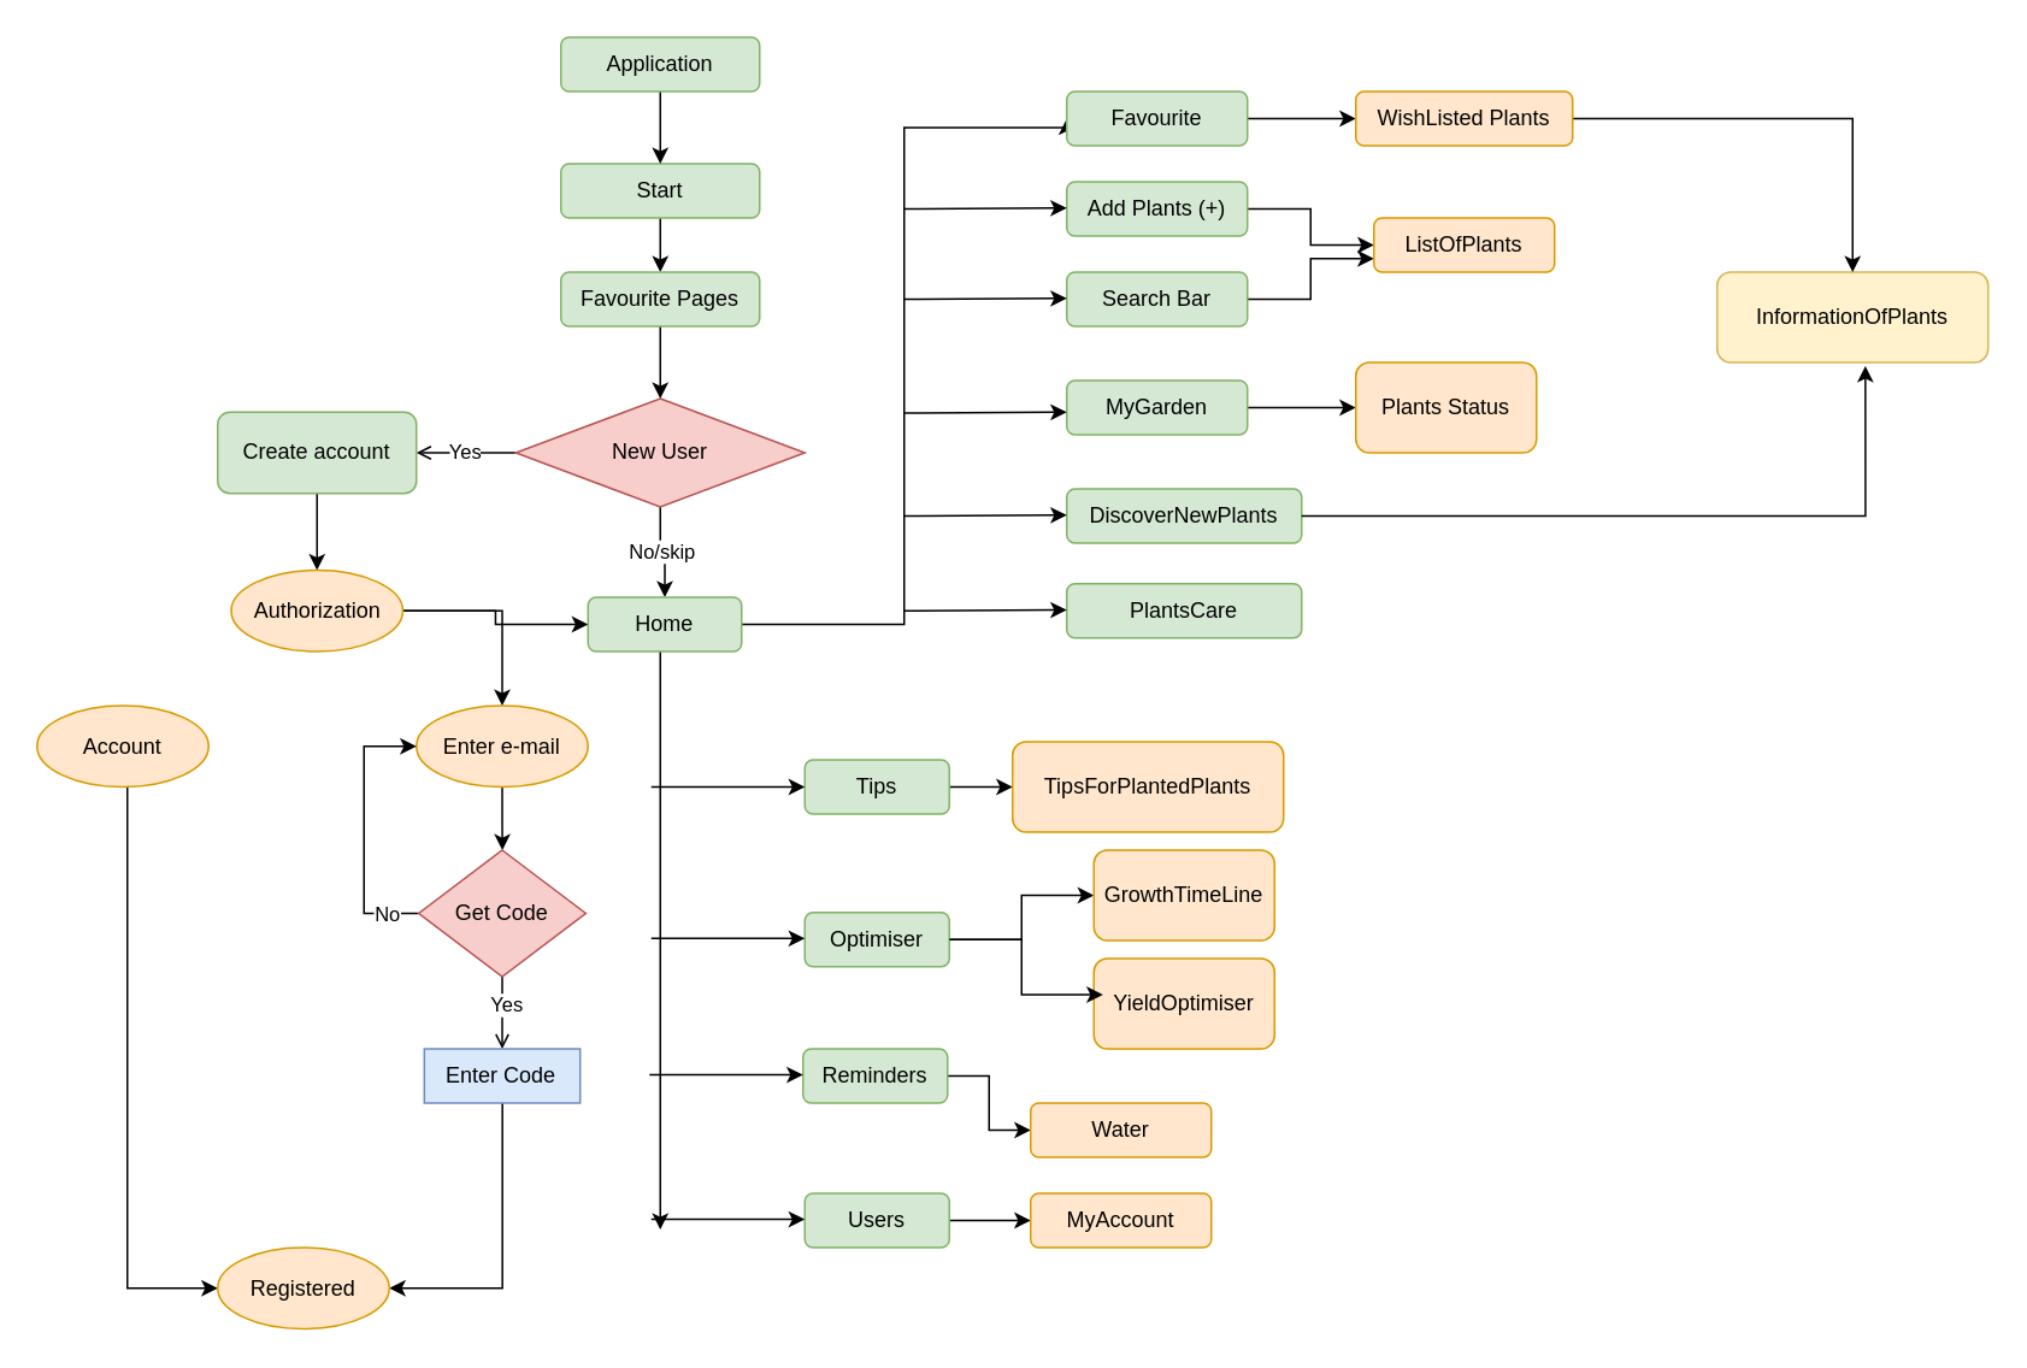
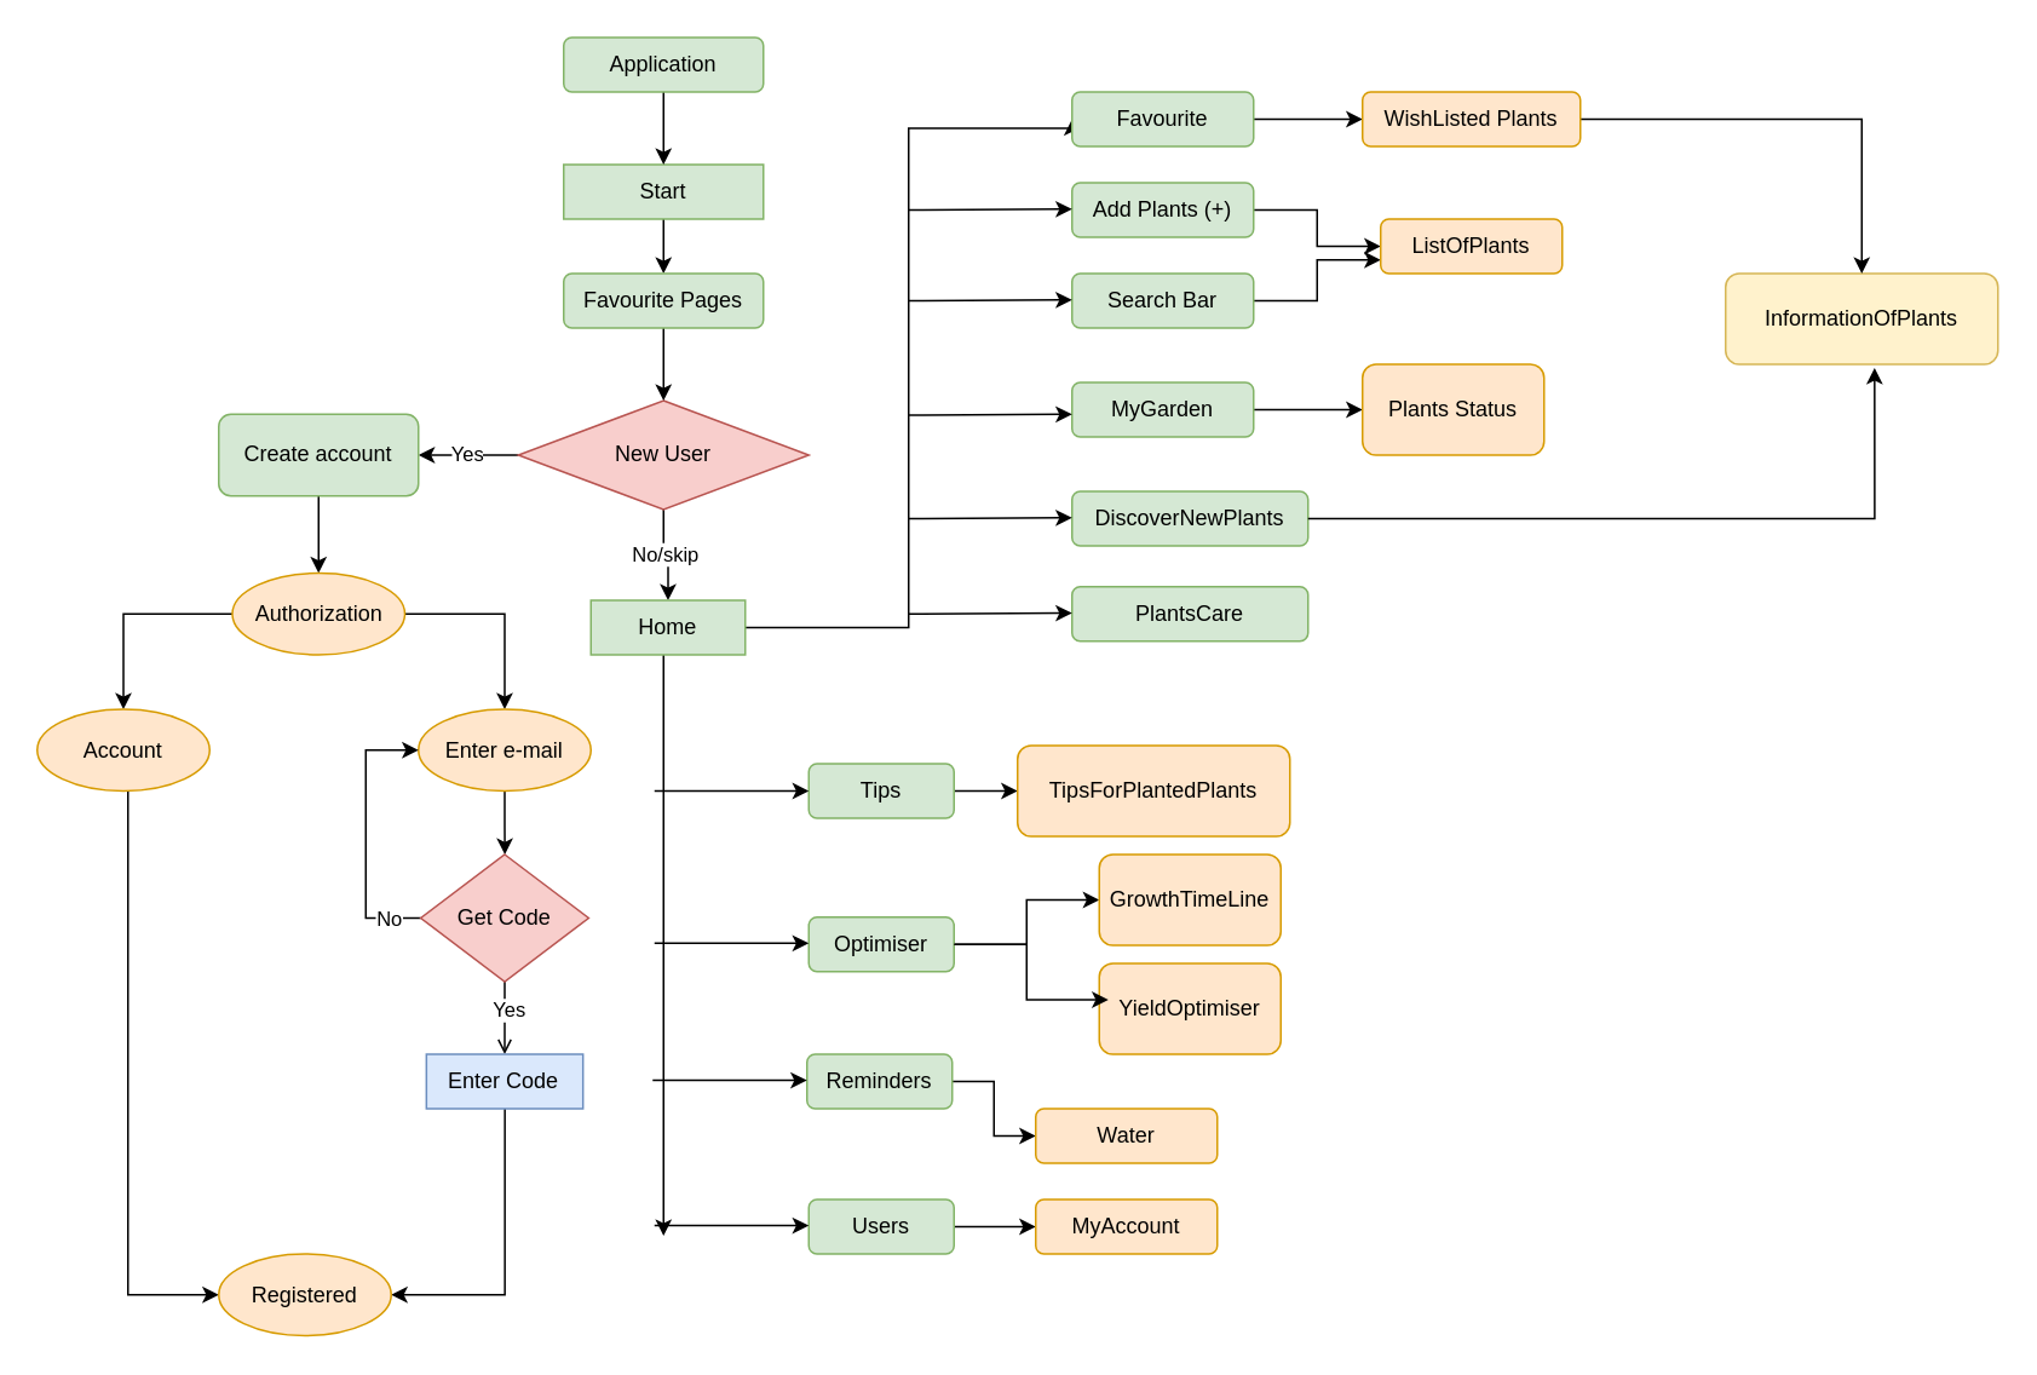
- <mxCell id="3" value="Start" style="rounded=1;whiteSpace=wrap;html=1;fillColor=#d5e8d4;strokeColor=#82b366;" parent="1" vertex="1"><mxGeometry x="310" y="90" width="110" height="30" as="geometry" /></mxCell>
+ <mxCell id="3" value="Start" style="whiteSpace=wrap;html=1;fillColor=#d5e8d4;strokeColor=#82b366;rounded=0;" parent="1" vertex="1"><mxGeometry x="310" y="90" width="110" height="30" as="geometry" /></mxCell>
- <mxCell id="6" value="Yes" style="edgeStyle=orthogonalEdgeStyle;rounded=0;orthogonalLoop=1;jettySize=auto;html=1;endArrow=open;" parent="1" source="8" target="12" edge="1"><mxGeometry relative="1" as="geometry" /></mxCell>
+ <mxCell id="6" value="Yes" style="edgeStyle=orthogonalEdgeStyle;rounded=0;orthogonalLoop=1;jettySize=auto;html=1;" parent="1" source="8" target="12" edge="1"><mxGeometry relative="1" as="geometry" /></mxCell>
- <mxCell id="17" style="edgeStyle=orthogonalEdgeStyle;rounded=0;orthogonalLoop=1;jettySize=auto;html=1;" parent="1" source="18" target="15" edge="1"><mxGeometry relative="1" as="geometry" /></mxCell>
+ <mxCell id="17" style="edgeStyle=orthogonalEdgeStyle;rounded=0;orthogonalLoop=1;jettySize=auto;html=1;entryX=0.5;entryY=0;entryDx=0;entryDy=0;" parent="1" source="18" target="22" edge="1"><mxGeometry relative="1" as="geometry" /></mxCell>
- <mxCell id="15" value="Home" style="rounded=1;whiteSpace=wrap;html=1;fillColor=#d5e8d4;strokeColor=#82b366;" parent="1" vertex="1"><mxGeometry x="325" y="330" width="85" height="30" as="geometry" /></mxCell>
+ <mxCell id="15" value="Home" style="whiteSpace=wrap;html=1;fillColor=#d5e8d4;strokeColor=#82b366;rounded=0;" parent="1" vertex="1"><mxGeometry x="325" y="330" width="85" height="30" as="geometry" /></mxCell>
